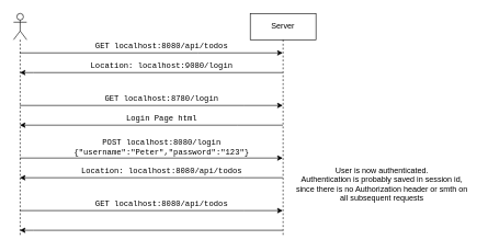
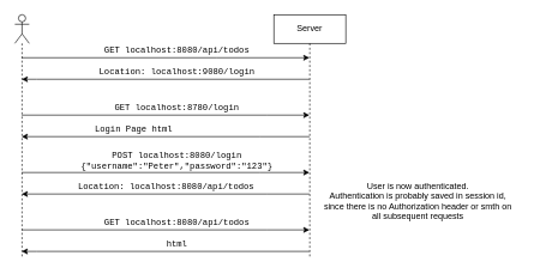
- <mxCell id="15" value="Login Page html" style="text;html=1;align=center;verticalAlign=middle;resizable=0;points=[];autosize=1;fontFamily=Courier New;" vertex="1" parent="1"><mxGeometry x="185" y="170" width="120" height="20" as="geometry" /></mxCell>
+ <mxCell id="15" value="Login Page html" style="text;html=1;align=center;verticalAlign=middle;resizable=0;points=[];autosize=1;fontFamily=Courier New;" vertex="1" parent="1"><mxGeometry x="125" y="170" width="120" height="20" as="geometry" /></mxCell>
- <mxCell id="17" value="Location: localhost:8080/api/todos" style="text;html=1;align=center;verticalAlign=middle;resizable=0;points=[];autosize=1;fontFamily=Courier New;" vertex="1" parent="1"><mxGeometry x="115" y="250" width="260" height="20" as="geometry" /></mxCell>
+ <mxCell id="17" value="Location: localhost:8080/api/todos" style="text;html=1;align=center;verticalAlign=middle;resizable=0;points=[];autosize=1;fontFamily=Courier New;" vertex="1" parent="1"><mxGeometry x="100" y="250" width="260" height="20" as="geometry" /></mxCell>
+ <mxCell id="19" value="html" style="text;html=1;align=center;verticalAlign=middle;resizable=0;points=[];autosize=1;fontFamily=Courier New;" vertex="1" parent="1"><mxGeometry x="225" y="330" width="40" height="20" as="geometry" /></mxCell>
